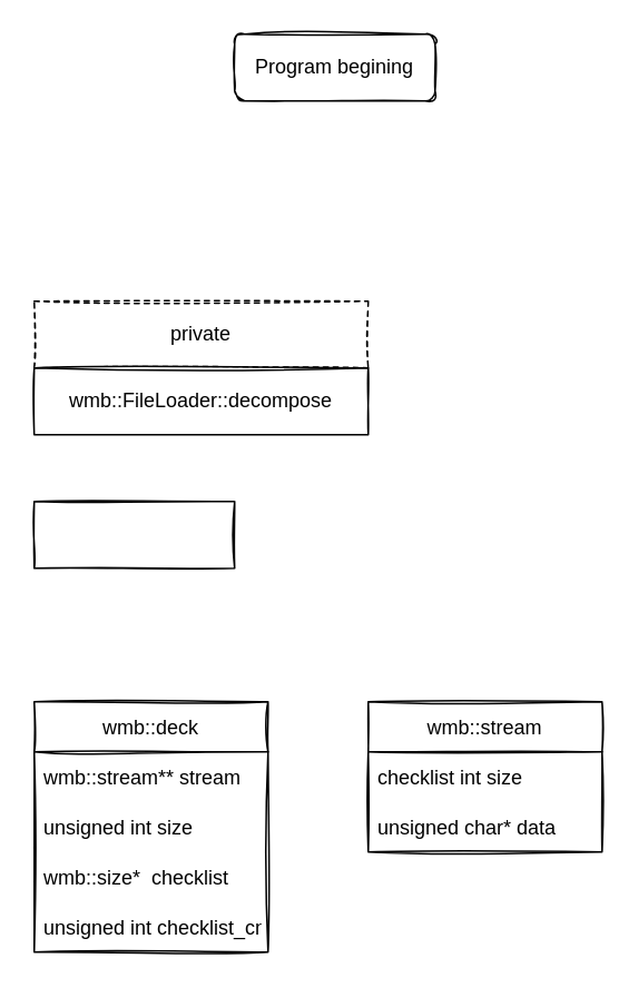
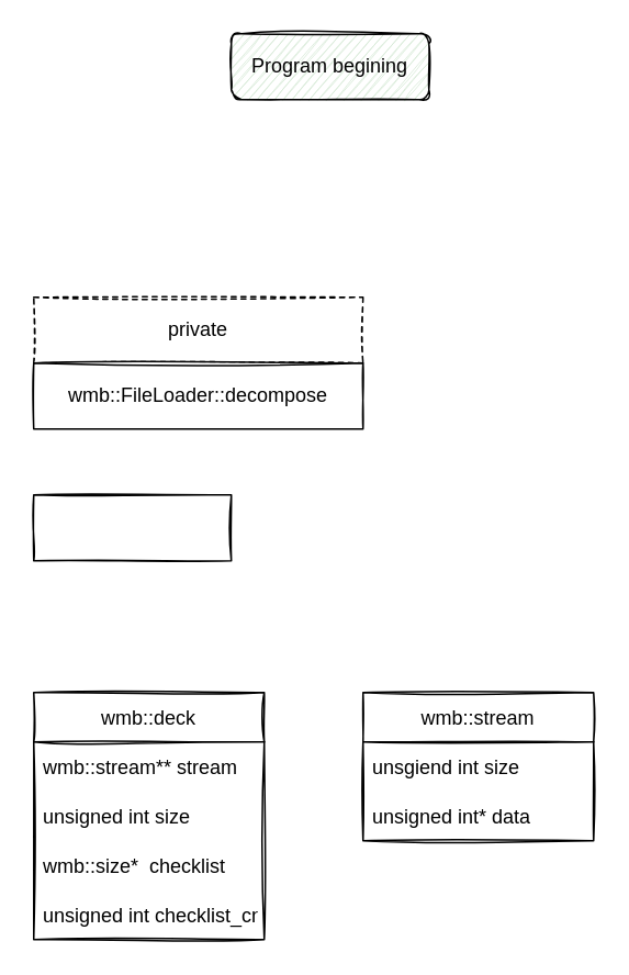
- <mxCell id="2" value="Program begining" style="rounded=1;whiteSpace=wrap;html=1;fontSize=12;glass=0;strokeWidth=1;shadow=0;swimlaneLine=1;sketch=1;" parent="1" vertex="1"><mxGeometry x="140" y="20" width="120" height="40" as="geometry" /></mxCell>
+ <mxCell id="2" value="Program begining" style="rounded=1;whiteSpace=wrap;html=1;fontSize=12;glass=0;strokeWidth=1;shadow=0;swimlaneLine=1;sketch=1;fillColor=#d5e8d4;" parent="1" vertex="1"><mxGeometry x="140" y="20" width="120" height="40" as="geometry" /></mxCell>
- <mxCell id="12" value="checklist int size" style="text;strokeColor=none;fillColor=none;align=left;verticalAlign=middle;spacingLeft=4;spacingRight=4;overflow=hidden;points=[[0,0.5],[1,0.5]];portConstraint=eastwest;rotatable=0;rounded=0;glass=0;sketch=1;swimlaneLine=1;" vertex="1" parent="11"><mxGeometry y="30" width="140" height="30" as="geometry" /></mxCell>
+ <mxCell id="12" value="unsgiend int size" style="text;strokeColor=none;fillColor=none;align=left;verticalAlign=middle;spacingLeft=4;spacingRight=4;overflow=hidden;points=[[0,0.5],[1,0.5]];portConstraint=eastwest;rotatable=0;rounded=0;glass=0;sketch=1;swimlaneLine=1;" vertex="1" parent="11"><mxGeometry y="30" width="140" height="30" as="geometry" /></mxCell>
- <mxCell id="13" value="unsigned char* data" style="text;strokeColor=none;fillColor=none;align=left;verticalAlign=middle;spacingLeft=4;spacingRight=4;overflow=hidden;points=[[0,0.5],[1,0.5]];portConstraint=eastwest;rotatable=0;rounded=0;glass=0;sketch=1;swimlaneLine=1;" vertex="1" parent="11"><mxGeometry y="60" width="140" height="30" as="geometry" /></mxCell>
+ <mxCell id="13" value="unsigned int* data" style="text;strokeColor=none;fillColor=none;align=left;verticalAlign=middle;spacingLeft=4;spacingRight=4;overflow=hidden;points=[[0,0.5],[1,0.5]];portConstraint=eastwest;rotatable=0;rounded=0;glass=0;sketch=1;swimlaneLine=1;" vertex="1" parent="11"><mxGeometry y="60" width="140" height="30" as="geometry" /></mxCell>
